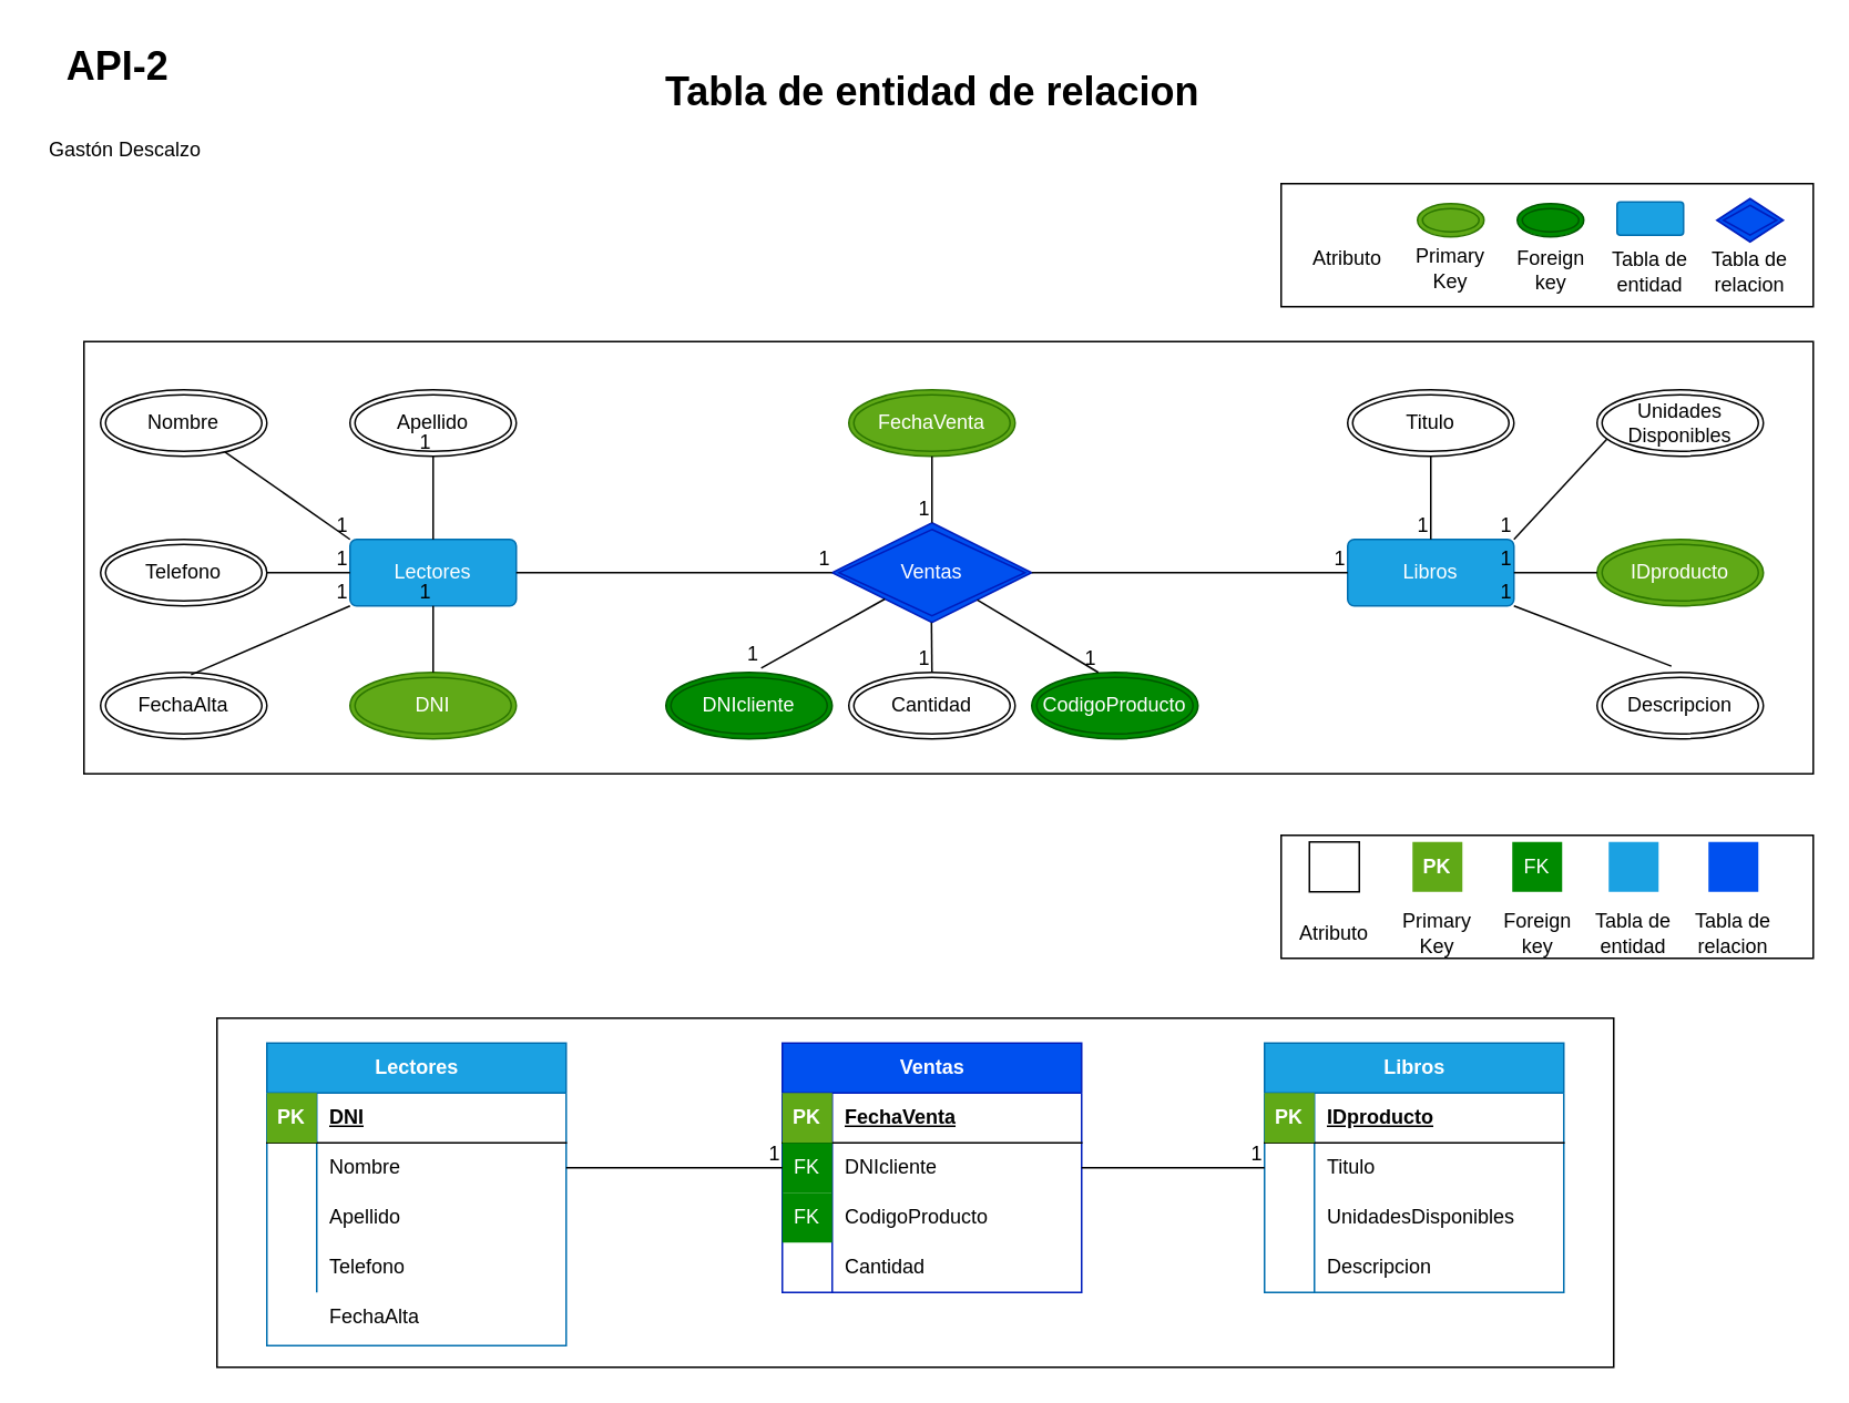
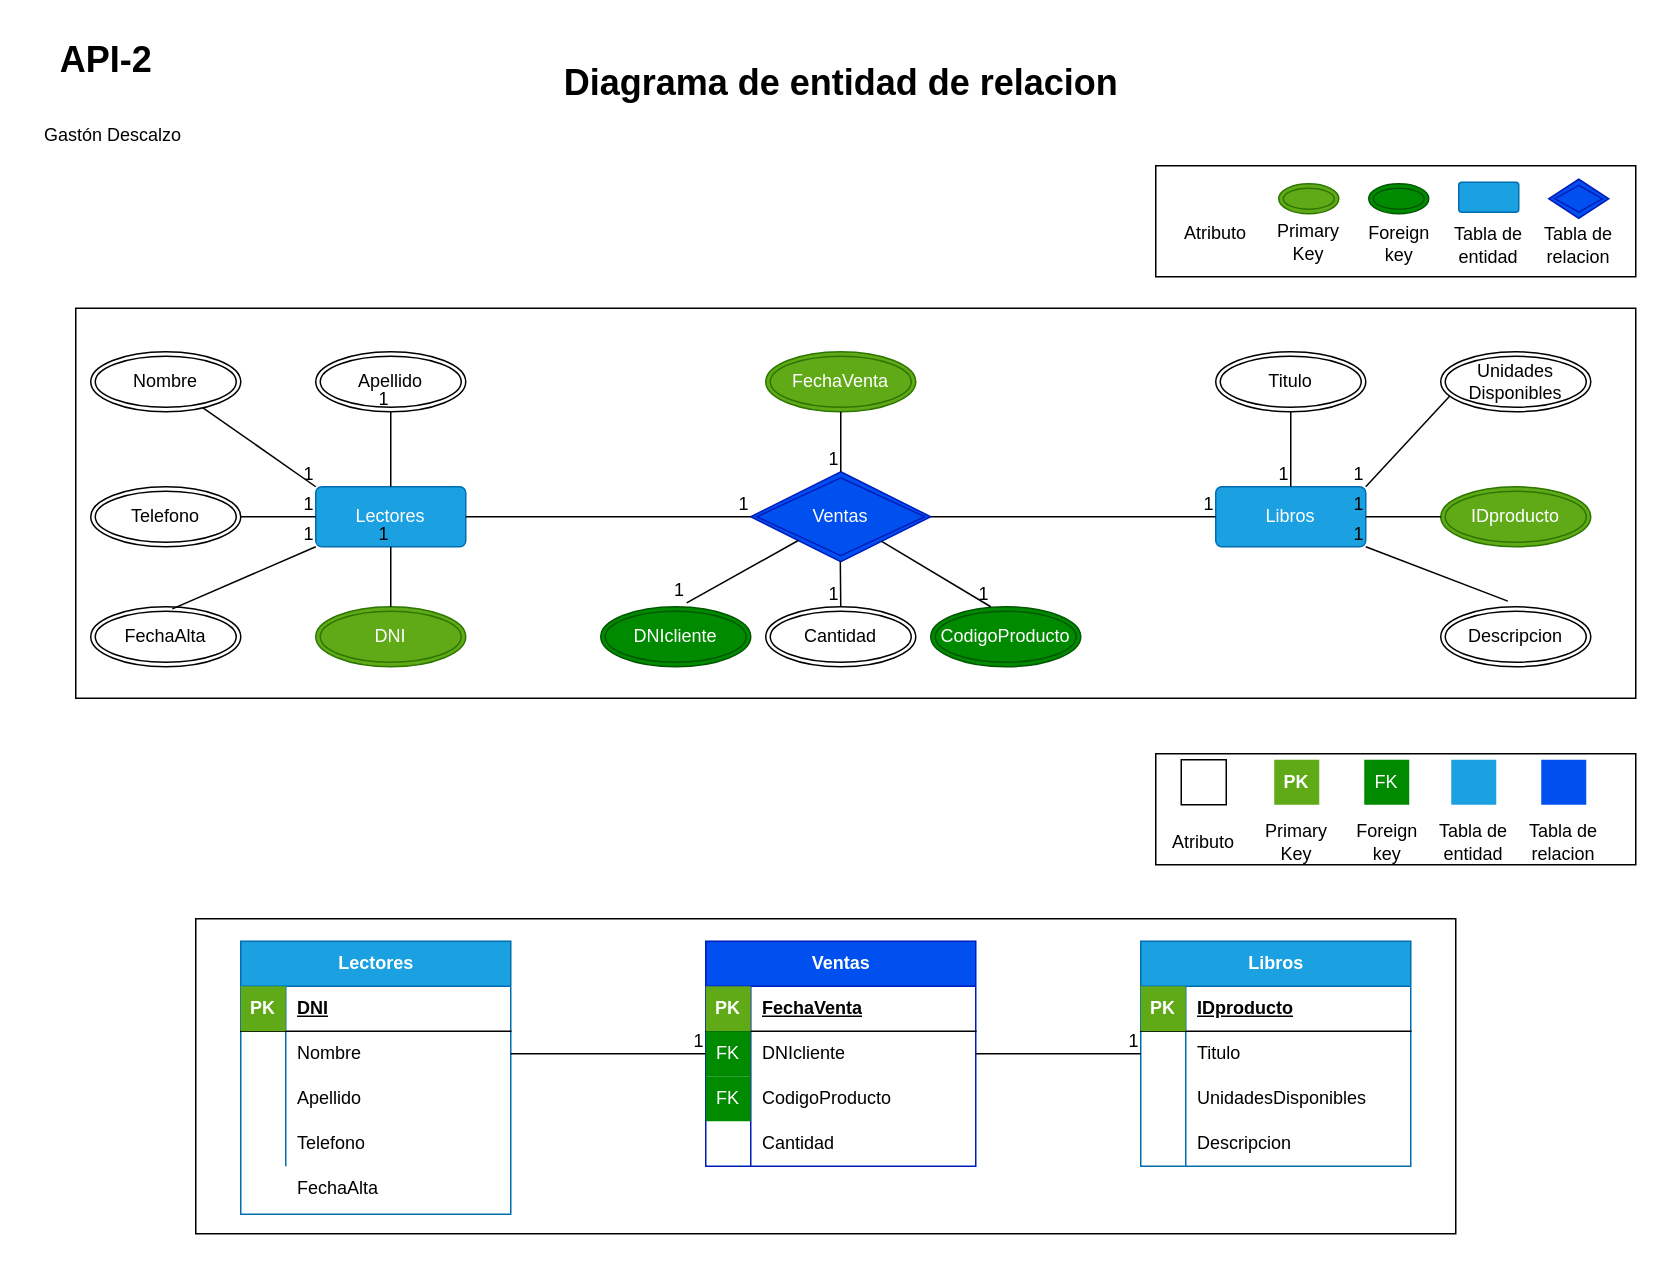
- <mxCell id="46" value="Tabla de entidad de relacion" style="text;strokeColor=none;fillColor=none;html=1;fontSize=24;fontStyle=1;verticalAlign=middle;align=center;" vertex="1" parent="1"><mxGeometry x="370" y="35" width="380" height="40" as="geometry" /></mxCell>
+ <mxCell id="46" value="Diagrama de entidad de relacion" style="text;strokeColor=none;fillColor=none;html=1;fontSize=24;fontStyle=1;verticalAlign=middle;align=center;" vertex="1" parent="1"><mxGeometry x="370" y="35" width="380" height="40" as="geometry" /></mxCell>
